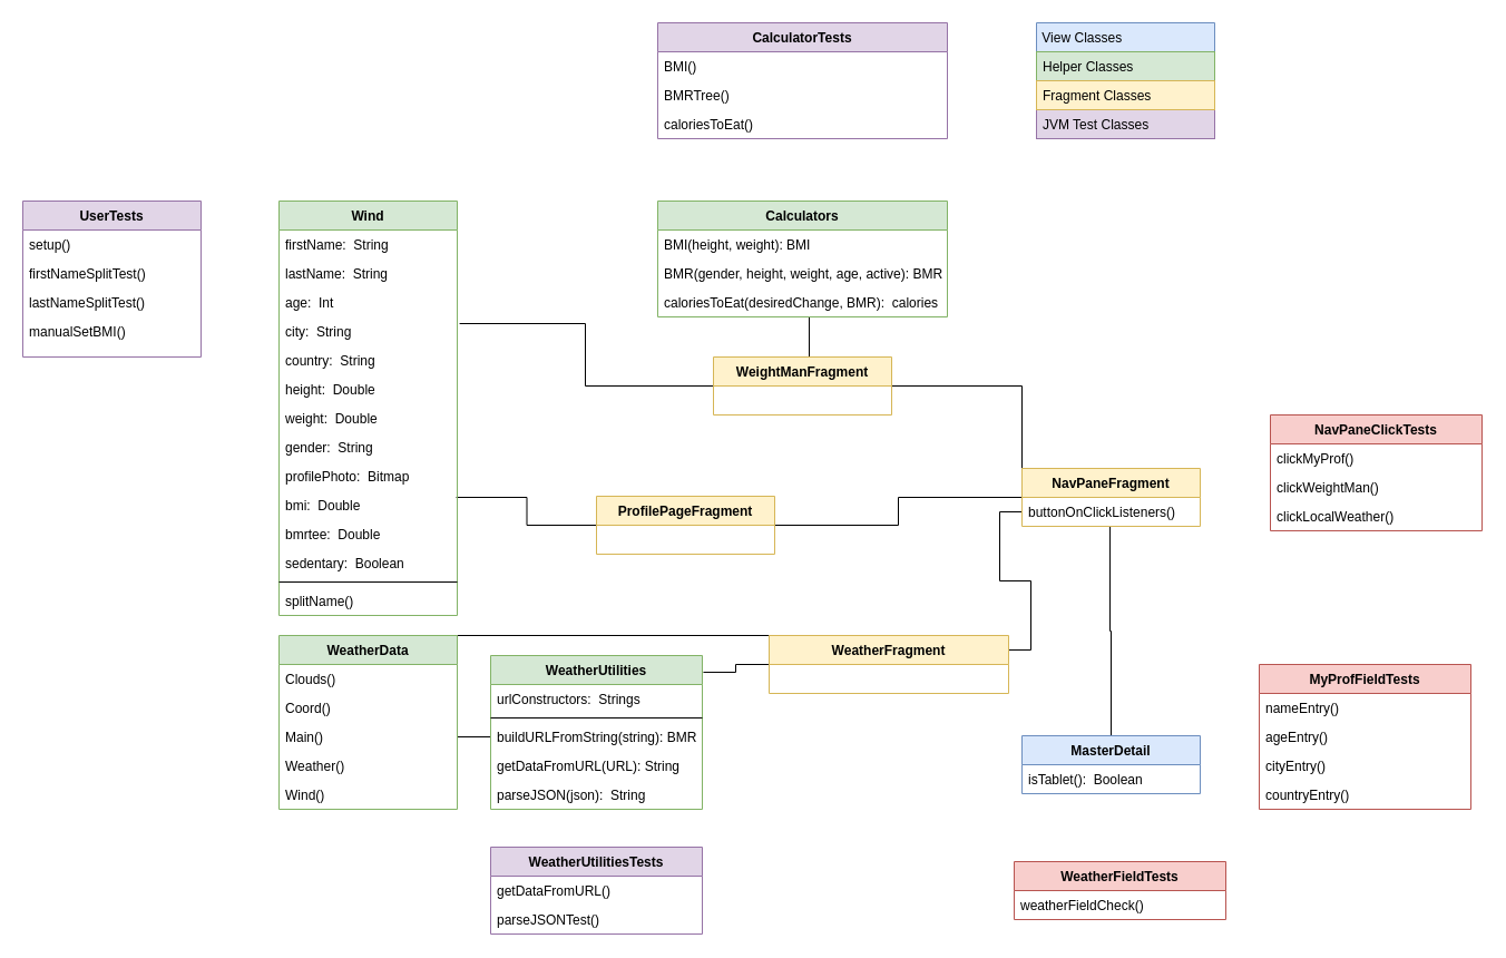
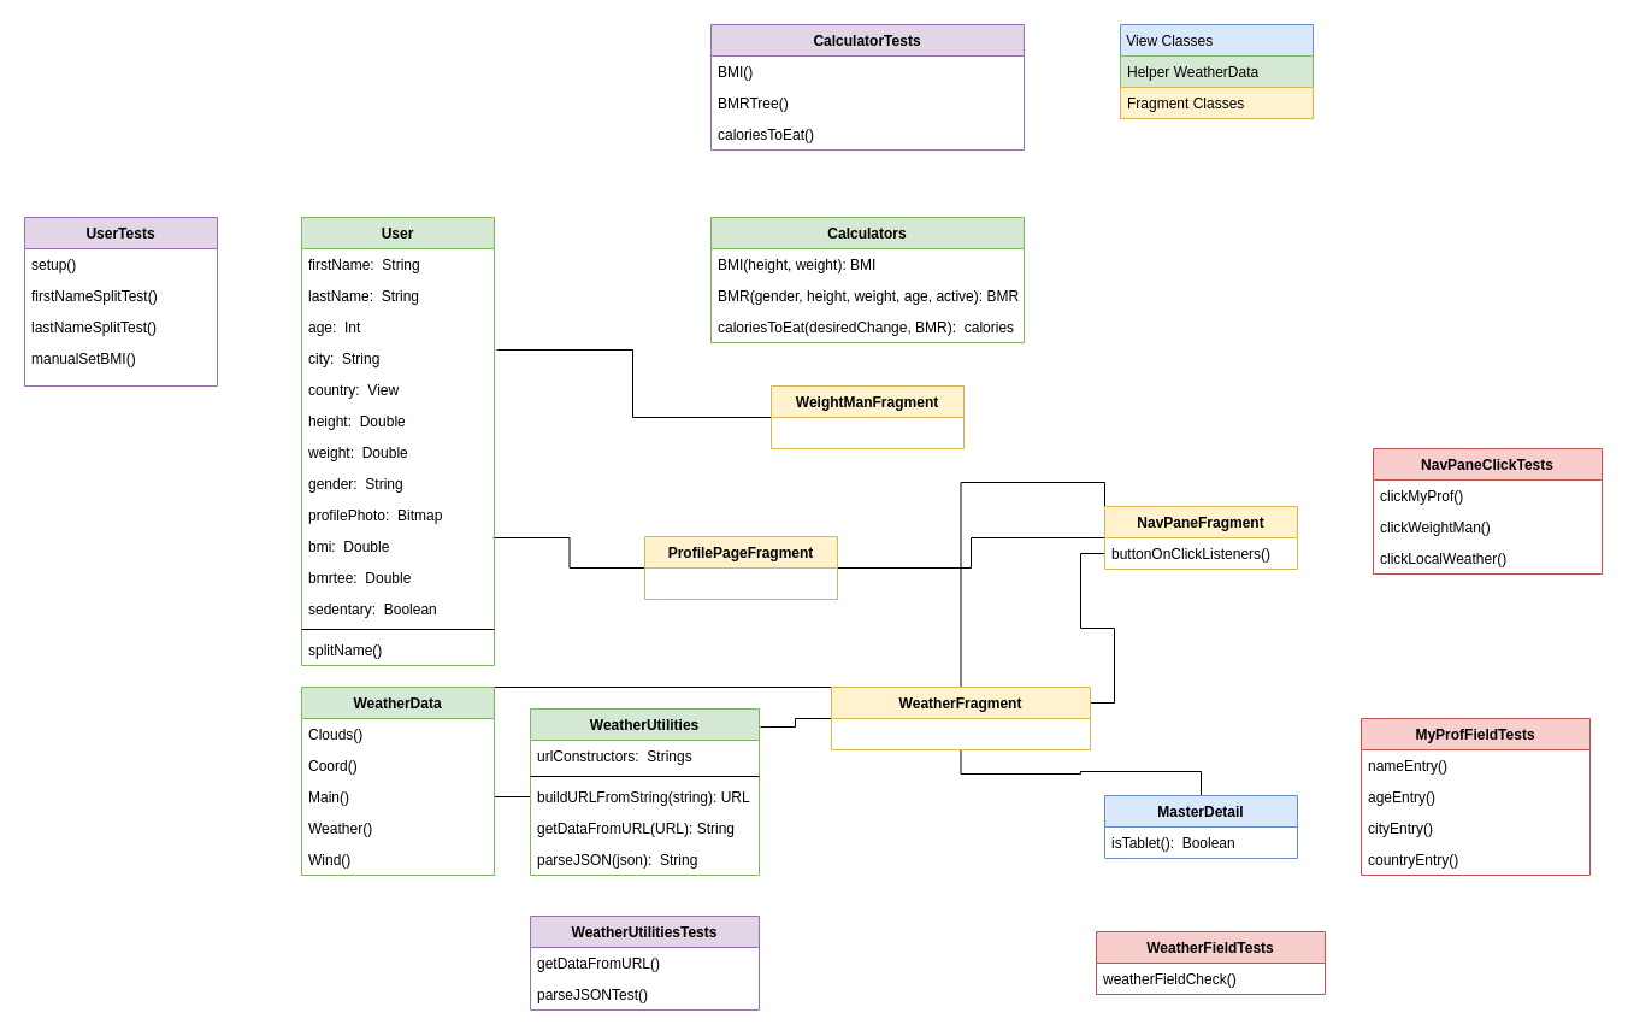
- <mxCell id="64" value="Helper Classes" style="text;strokeColor=#82b366;fillColor=#d5e8d4;align=left;verticalAlign=top;spacingLeft=4;spacingRight=4;overflow=hidden;rotatable=0;points=[[0,0.5],[1,0.5]];portConstraint=eastwest;" parent="63" vertex="1"><mxGeometry y="26" width="160" height="26" as="geometry" /></mxCell>
+ <mxCell id="64" value="Helper WeatherData" style="text;strokeColor=#82b366;fillColor=#d5e8d4;align=left;verticalAlign=top;spacingLeft=4;spacingRight=4;overflow=hidden;rotatable=0;points=[[0,0.5],[1,0.5]];portConstraint=eastwest;" parent="63" vertex="1"><mxGeometry y="26" width="160" height="26" as="geometry" /></mxCell>
- <mxCell id="54" value="JVM Test Classes" style="text;strokeColor=#9673a6;fillColor=#e1d5e7;align=left;verticalAlign=top;spacingLeft=4;spacingRight=4;overflow=hidden;rotatable=0;points=[[0,0.5],[1,0.5]];portConstraint=eastwest;" vertex="1" parent="1"><mxGeometry x="930" y="98" width="160" height="26" as="geometry" /></mxCell>
- <mxCell id="12" value="Wind" style="swimlane;fontStyle=1;align=center;verticalAlign=top;childLayout=stackLayout;horizontal=1;startSize=26;horizontalStack=0;resizeParent=1;resizeLast=0;collapsible=1;marginBottom=0;rounded=0;shadow=0;strokeWidth=1;fillColor=#d5e8d4;strokeColor=#82b366;" parent="1" vertex="1"><mxGeometry x="250" y="180" width="160" height="372" as="geometry"><mxRectangle x="220" y="120" width="160" height="26" as="alternateBounds" /></mxGeometry></mxCell>
+ <mxCell id="12" value="User" style="swimlane;fontStyle=1;align=center;verticalAlign=top;childLayout=stackLayout;horizontal=1;startSize=26;horizontalStack=0;resizeParent=1;resizeLast=0;collapsible=1;marginBottom=0;rounded=0;shadow=0;strokeWidth=1;fillColor=#d5e8d4;strokeColor=#82b366;" parent="1" vertex="1"><mxGeometry x="250" y="180" width="160" height="372" as="geometry"><mxRectangle x="220" y="120" width="160" height="26" as="alternateBounds" /></mxGeometry></mxCell>
- <mxCell id="5" style="edgeStyle=orthogonalEdgeStyle;rounded=0;orthogonalLoop=1;jettySize=auto;html=1;exitX=0.5;exitY=0;exitDx=0;exitDy=0;entryX=0.523;entryY=1;entryDx=0;entryDy=0;entryPerimeter=0;endArrow=none;endFill=0;" parent="1" source="46" target="30" edge="1"><mxGeometry relative="1" as="geometry" /></mxCell>
- <mxCell id="17" value="country:  String" style="text;strokeColor=none;fillColor=none;align=left;verticalAlign=top;spacingLeft=4;spacingRight=4;overflow=hidden;rotatable=0;points=[[0,0.5],[1,0.5]];portConstraint=eastwest;" parent="12" vertex="1"><mxGeometry y="130" width="160" height="26" as="geometry" /></mxCell>
+ <mxCell id="17" value="country:  View" style="text;strokeColor=none;fillColor=none;align=left;verticalAlign=top;spacingLeft=4;spacingRight=4;overflow=hidden;rotatable=0;points=[[0,0.5],[1,0.5]];portConstraint=eastwest;" parent="12" vertex="1"><mxGeometry y="130" width="160" height="26" as="geometry" /></mxCell>
- <mxCell id="7" style="edgeStyle=orthogonalEdgeStyle;rounded=0;orthogonalLoop=1;jettySize=auto;html=1;exitX=0;exitY=0;exitDx=0;exitDy=0;entryX=1;entryY=0.5;entryDx=0;entryDy=0;endArrow=none;endFill=0;" parent="1" source="47" target="46" edge="1"><mxGeometry relative="1" as="geometry" /></mxCell>
+ <mxCell id="7" style="edgeStyle=orthogonalEdgeStyle;rounded=0;orthogonalLoop=1;jettySize=auto;html=1;exitX=0;exitY=0;exitDx=0;exitDy=0;endArrow=none;endFill=0;" parent="1" source="47" target="45" edge="1"><mxGeometry relative="1" as="geometry" /></mxCell>
- <mxCell id="2" style="edgeStyle=orthogonalEdgeStyle;rounded=0;orthogonalLoop=1;jettySize=auto;html=1;exitX=0.5;exitY=0;exitDx=0;exitDy=0;entryX=0.494;entryY=1;entryDx=0;entryDy=0;entryPerimeter=0;endArrow=none;endFill=0;" parent="1" source="31" target="48" edge="1"><mxGeometry relative="1" as="geometry" /></mxCell>
+ <mxCell id="2" style="edgeStyle=orthogonalEdgeStyle;rounded=0;orthogonalLoop=1;jettySize=auto;html=1;exitX=0.5;exitY=0;exitDx=0;exitDy=0;endArrow=none;endFill=0;" parent="1" source="31" target="45" edge="1"><mxGeometry relative="1" as="geometry" /></mxCell>
- <mxCell id="42" value="buildURLFromString(string): BMR" style="text;strokeColor=none;fillColor=none;align=left;verticalAlign=top;spacingLeft=4;spacingRight=4;overflow=hidden;rotatable=0;points=[[0,0.5],[1,0.5]];portConstraint=eastwest;" parent="39" vertex="1"><mxGeometry y="60" width="190" height="26" as="geometry" /></mxCell>
+ <mxCell id="42" value="buildURLFromString(string): URL" style="text;strokeColor=none;fillColor=none;align=left;verticalAlign=top;spacingLeft=4;spacingRight=4;overflow=hidden;rotatable=0;points=[[0,0.5],[1,0.5]];portConstraint=eastwest;" parent="39" vertex="1"><mxGeometry y="60" width="190" height="26" as="geometry" /></mxCell>
